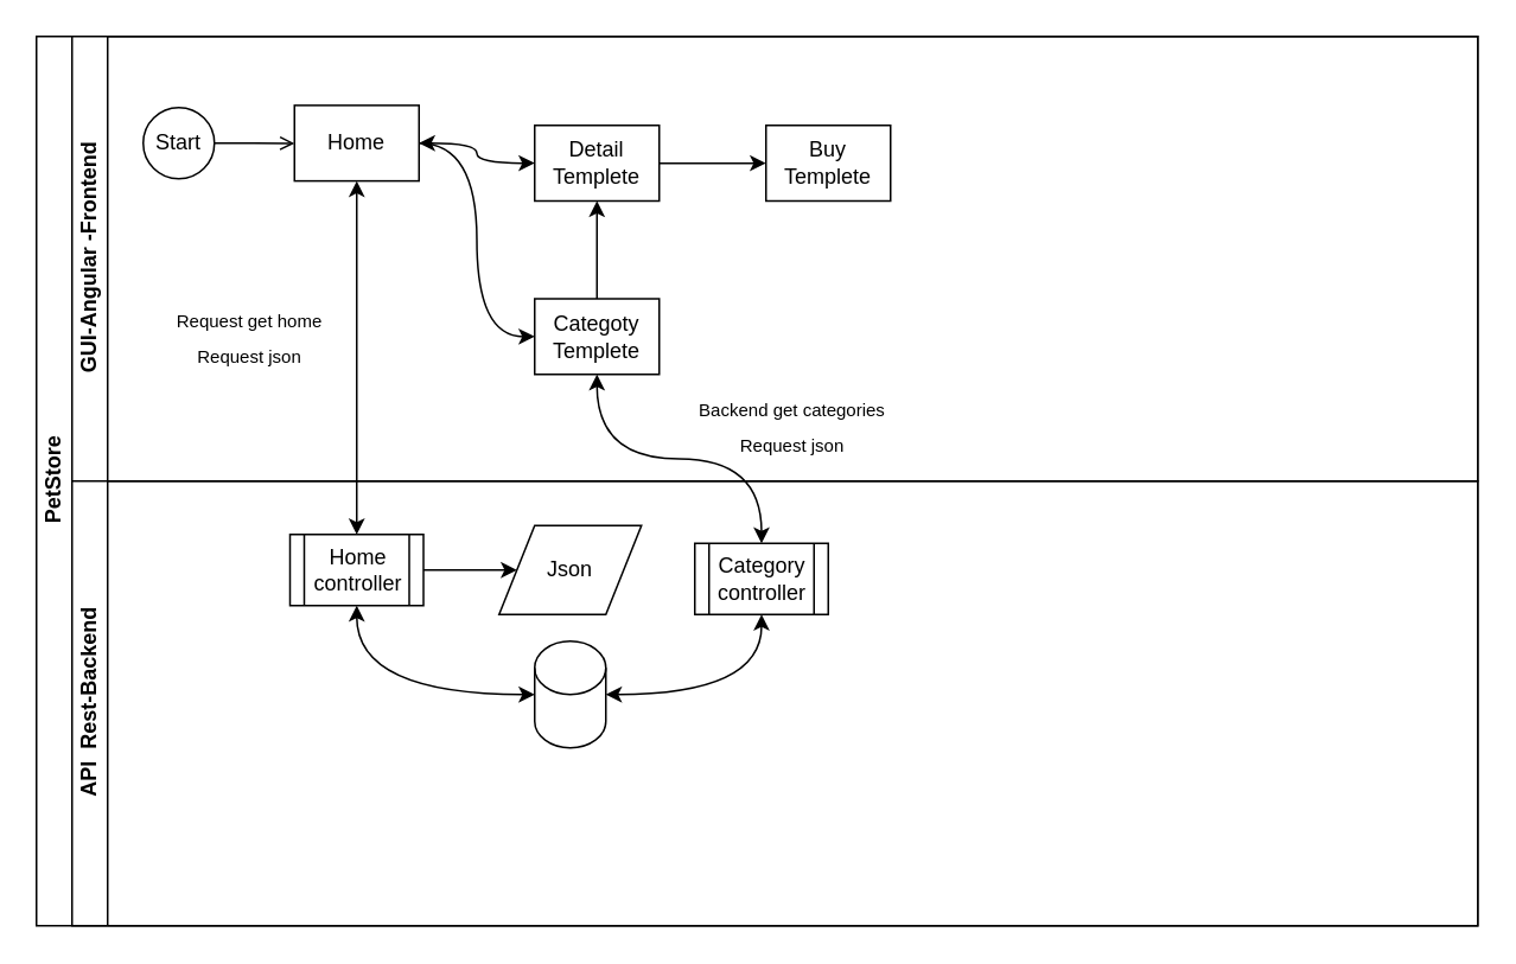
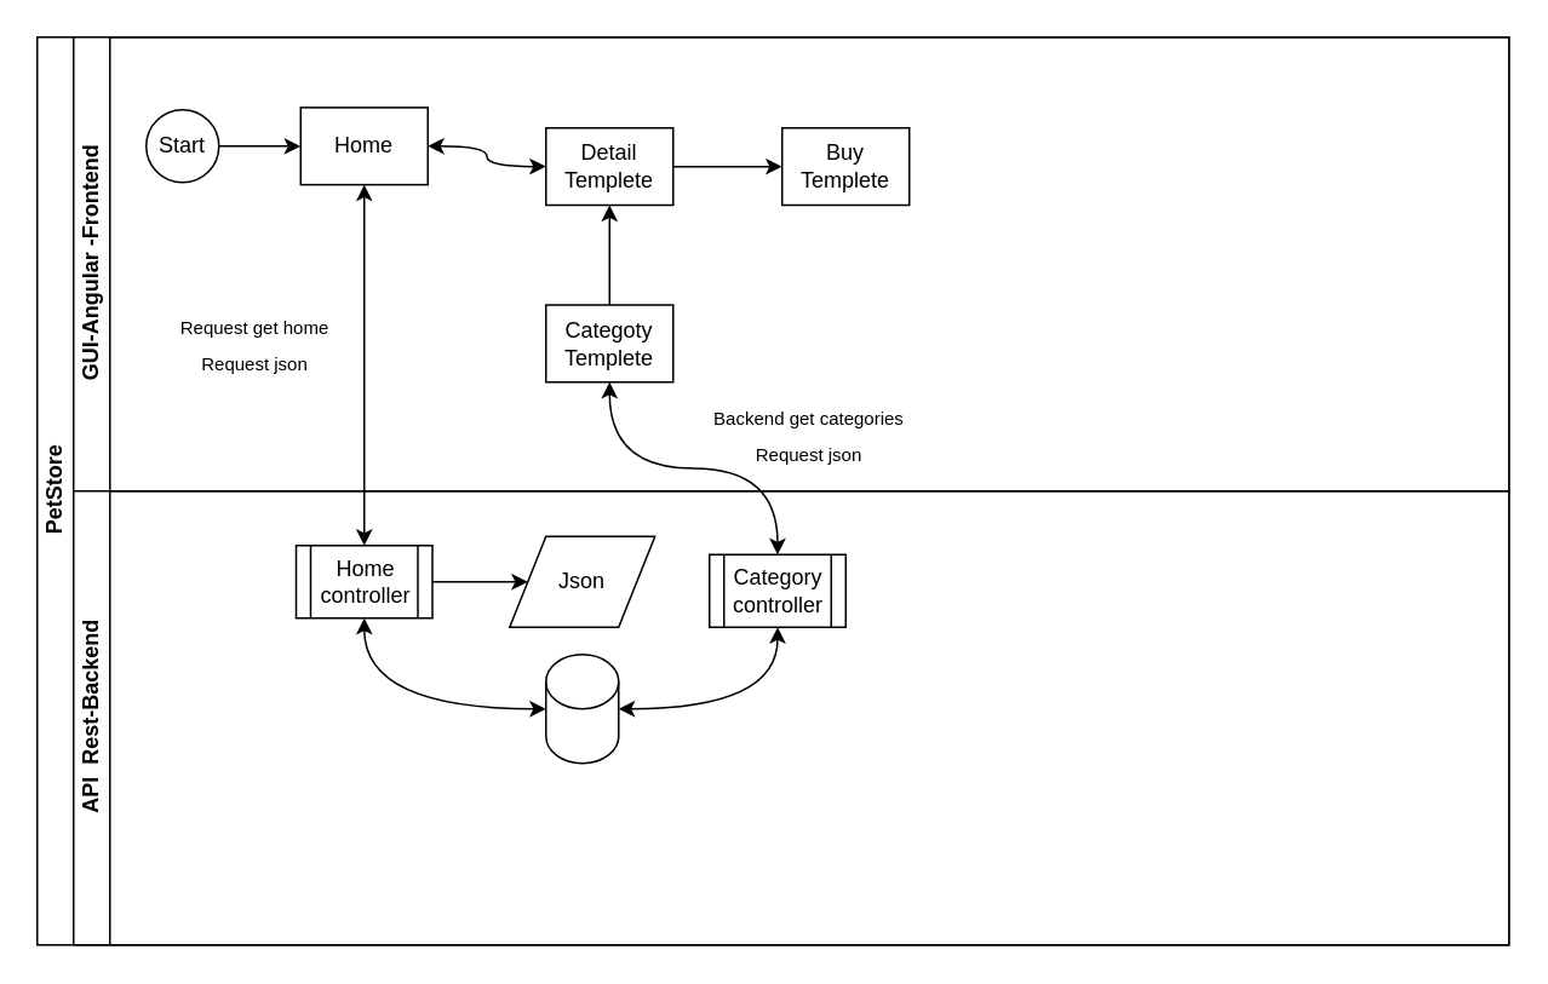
- <mxCell id="5" value="" style="edgeStyle=orthogonalEdgeStyle;rounded=0;orthogonalLoop=1;jettySize=auto;html=1;endArrow=open;" parent="4" source="6" target="9" edge="1"><mxGeometry relative="1" as="geometry" /></mxCell>
+ <mxCell id="5" value="" style="edgeStyle=orthogonalEdgeStyle;rounded=0;orthogonalLoop=1;jettySize=auto;html=1;" parent="4" source="6" target="9" edge="1"><mxGeometry relative="1" as="geometry" /></mxCell>
- <mxCell id="7" style="edgeStyle=orthogonalEdgeStyle;curved=1;rounded=0;orthogonalLoop=1;jettySize=auto;html=1;exitX=1;exitY=0.5;exitDx=0;exitDy=0;entryX=0;entryY=0.5;entryDx=0;entryDy=0;startArrow=none;startFill=0;" edge="1" parent="4" source="9" target="16"><mxGeometry relative="1" as="geometry" /></mxCell>
